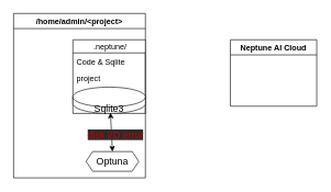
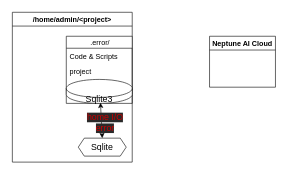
- <mxCell id="4" value=" .neptune/" style="swimlane;fontStyle=0;childLayout=stackLayout;horizontal=1;startSize=20;horizontalStack=0;resizeParent=1;resizeParentMax=0;resizeLast=0;collapsible=1;marginBottom=0;" vertex="1" parent="3"><mxGeometry x="50" y="10" width="110" height="112" as="geometry" /></mxCell>
+ <mxCell id="4" value=" .error/" style="swimlane;fontStyle=0;childLayout=stackLayout;horizontal=1;startSize=20;horizontalStack=0;resizeParent=1;resizeParentMax=0;resizeLast=0;collapsible=1;marginBottom=0;" vertex="1" parent="3"><mxGeometry x="50" y="10" width="110" height="112" as="geometry" /></mxCell>
- <mxCell id="5" value="Code &amp; Sqlite" style="text;strokeColor=none;fillColor=none;align=left;verticalAlign=top;spacingLeft=4;spacingRight=4;overflow=hidden;rotatable=0;points=[[0,0.5],[1,0.5]];portConstraint=eastwest;" vertex="1" parent="4"><mxGeometry y="20" width="110" height="26" as="geometry" /></mxCell>
+ <mxCell id="5" value="Code &amp; Scripts" style="text;strokeColor=none;fillColor=none;align=left;verticalAlign=top;spacingLeft=4;spacingRight=4;overflow=hidden;rotatable=0;points=[[0,0.5],[1,0.5]];portConstraint=eastwest;" vertex="1" parent="4"><mxGeometry y="20" width="110" height="26" as="geometry" /></mxCell>
- <mxCell id="10" value="Neptune AI Cloud" style="swimlane;" vertex="1" parent="1"><mxGeometry x="349" y="60" width="131" height="101" as="geometry" /></mxCell>
+ <mxCell id="10" value="Neptune AI Cloud" style="swimlane;" vertex="1" parent="1"><mxGeometry x="349" y="60" width="110" height="85" as="geometry" /></mxCell>
- <mxCell id="11" value="&lt;span style=&quot;color: rgb(204, 0, 0); font-family: calibri, sans-serif; font-size: 14.667px; font-style: normal; font-weight: 400; letter-spacing: normal; text-indent: 0px; text-transform: none; word-spacing: 0px; background-color: rgb(42, 42, 42); display: inline; float: none;&quot;&gt;disk I/O error&lt;/span&gt;" style="text;whiteSpace=wrap;html=1;fontColor=#CC0000;align=center;verticalAlign=middle;" vertex="1" parent="1"><mxGeometry x="130" y="200" width="90" height="10" as="geometry" /></mxCell>
+ <mxCell id="11" value="&lt;span style=&quot;color: rgb(204, 0, 0); font-family: calibri, sans-serif; font-size: 14.667px; font-style: normal; font-weight: 400; letter-spacing: normal; text-indent: 0px; text-transform: none; word-spacing: 0px; background-color: rgb(42, 42, 42); display: inline; float: none;&quot;&gt;home I/O error&lt;/span&gt;" style="text;whiteSpace=wrap;html=1;fontColor=#CC0000;align=center;verticalAlign=middle;" vertex="1" parent="1"><mxGeometry x="130" y="200" width="90" height="10" as="geometry" /></mxCell>
- <mxCell id="8" value="&lt;span lang=&quot;EN-US&quot; style=&quot;font-size: 11.0pt ; font-family: &amp;#34;calibri&amp;#34; , sans-serif&quot;&gt;Optuna&lt;/span&gt;" style="shape=hexagon;perimeter=hexagonPerimeter2;whiteSpace=wrap;html=1;fixedSize=1;size=10;" vertex="1" parent="2"><mxGeometry x="110" y="210" width="80" height="30" as="geometry" /></mxCell>
+ <mxCell id="8" value="&lt;span lang=&quot;EN-US&quot; style=&quot;font-size: 11.0pt ; font-family: &amp;#34;calibri&amp;#34; , sans-serif&quot;&gt;Sqlite&lt;/span&gt;" style="shape=hexagon;perimeter=hexagonPerimeter2;whiteSpace=wrap;html=1;fixedSize=1;size=10;" vertex="1" parent="2"><mxGeometry x="110" y="210" width="80" height="30" as="geometry" /></mxCell>
